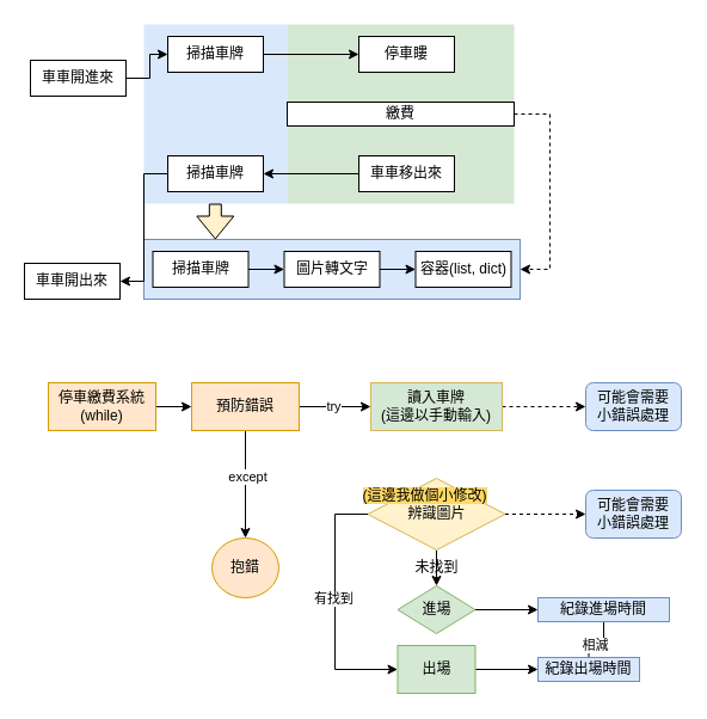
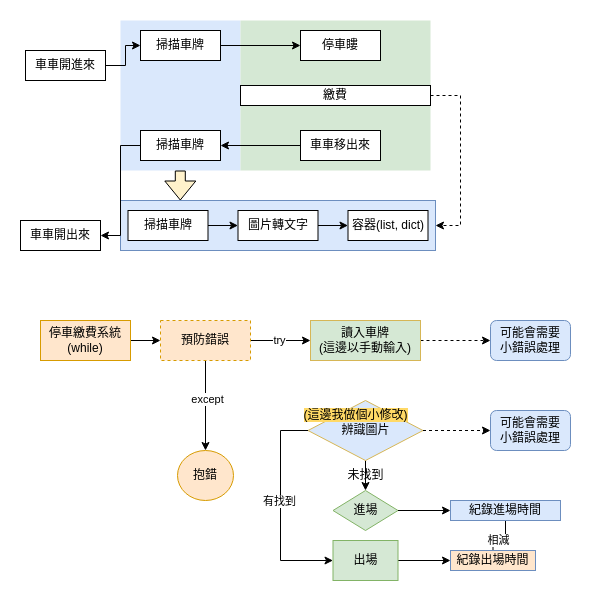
- <mxCell id="30" value="預防錯誤" style="rounded=0;whiteSpace=wrap;html=1;fillColor=#ffe6cc;strokeColor=#d79b00;" vertex="1" parent="1"><mxGeometry x="160" y="320" width="90" height="40" as="geometry" /></mxCell>
+ <mxCell id="30" value="預防錯誤" style="rounded=0;whiteSpace=wrap;html=1;fillColor=#ffe6cc;strokeColor=#d79b00;dashed=1;" vertex="1" parent="1"><mxGeometry x="160" y="320" width="90" height="40" as="geometry" /></mxCell>
- <mxCell id="41" value="辨識圖片" style="rhombus;whiteSpace=wrap;html=1;fillColor=#fff2cc;strokeColor=#d6b656;" vertex="1" parent="1"><mxGeometry x="307.5" y="400" width="115" height="60" as="geometry" /></mxCell>
+ <mxCell id="41" value="辨識圖片" style="rhombus;whiteSpace=wrap;html=1;fillColor=#dae8fc;strokeColor=#d6b656;" vertex="1" parent="1"><mxGeometry x="307.5" y="400" width="115" height="60" as="geometry" /></mxCell>
- <mxCell id="49" value="紀錄出場時間" style="rounded=0;whiteSpace=wrap;html=1;fillColor=#dae8fc;strokeColor=#6c8ebf;" vertex="1" parent="1"><mxGeometry x="450" y="550" width="85" height="20" as="geometry" /></mxCell>
+ <mxCell id="49" value="紀錄出場時間" style="rounded=0;whiteSpace=wrap;html=1;fillColor=#ffe6cc;strokeColor=#6c8ebf;" vertex="1" parent="1"><mxGeometry x="450" y="550" width="85" height="20" as="geometry" /></mxCell>
